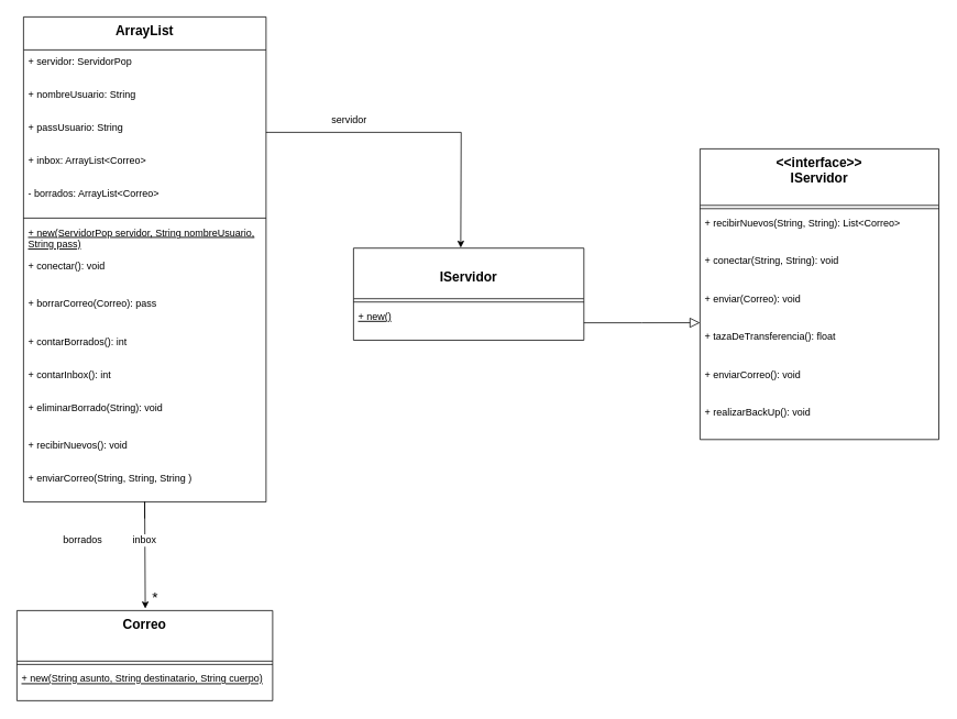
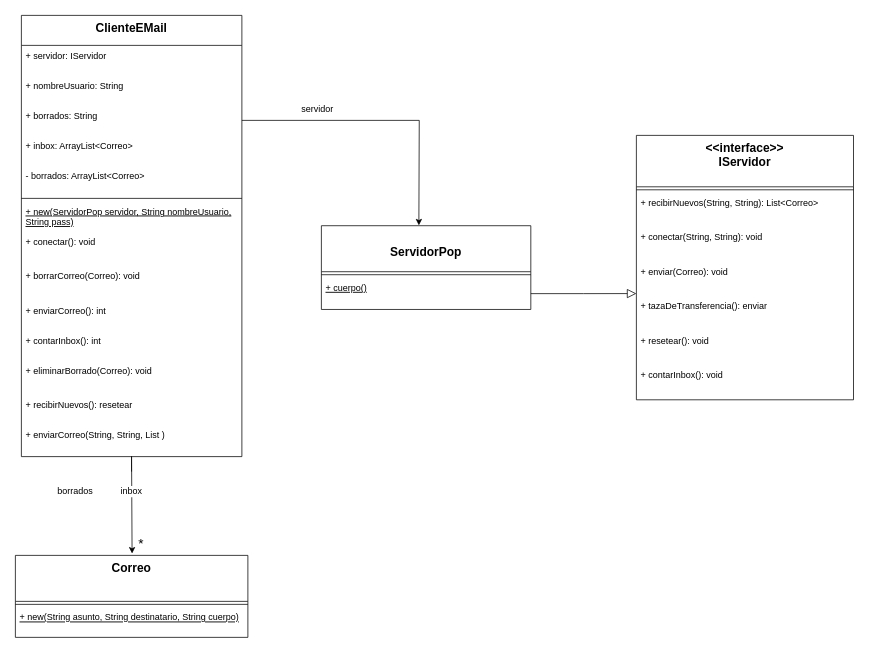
- <mxCell id="2" value="ArrayList" style="swimlane;fontStyle=1;align=center;verticalAlign=top;childLayout=stackLayout;horizontal=1;startSize=40;horizontalStack=0;resizeParent=1;resizeParentMax=0;resizeLast=0;collapsible=0;marginBottom=0;fontSize=16;" parent="1" vertex="1"><mxGeometry x="28" y="20" width="294" height="588.33" as="geometry" /></mxCell>
+ <mxCell id="2" value="ClienteEMail" style="swimlane;fontStyle=1;align=center;verticalAlign=top;childLayout=stackLayout;horizontal=1;startSize=40;horizontalStack=0;resizeParent=1;resizeParentMax=0;resizeLast=0;collapsible=0;marginBottom=0;fontSize=16;" parent="1" vertex="1"><mxGeometry x="28" y="20" width="294" height="588.33" as="geometry" /></mxCell>
- <mxCell id="3" value="+ servidor: ServidorPop" style="text;strokeColor=none;fillColor=none;align=left;verticalAlign=top;spacingLeft=4;spacingRight=4;overflow=hidden;rotatable=0;points=[[0,0.5],[1,0.5]];portConstraint=eastwest;" parent="2" vertex="1"><mxGeometry y="40" width="294" height="40" as="geometry" /></mxCell>
+ <mxCell id="3" value="+ servidor: IServidor" style="text;strokeColor=none;fillColor=none;align=left;verticalAlign=top;spacingLeft=4;spacingRight=4;overflow=hidden;rotatable=0;points=[[0,0.5],[1,0.5]];portConstraint=eastwest;" parent="2" vertex="1"><mxGeometry y="40" width="294" height="40" as="geometry" /></mxCell>
- <mxCell id="6" value="+ passUsuario: String" style="text;strokeColor=none;fillColor=none;align=left;verticalAlign=top;spacingLeft=4;spacingRight=4;overflow=hidden;rotatable=0;points=[[0,0.5],[1,0.5]];portConstraint=eastwest;" vertex="1" parent="2"><mxGeometry y="120" width="294" height="40" as="geometry" /></mxCell>
+ <mxCell id="6" value="+ borrados: String" style="text;strokeColor=none;fillColor=none;align=left;verticalAlign=top;spacingLeft=4;spacingRight=4;overflow=hidden;rotatable=0;points=[[0,0.5],[1,0.5]];portConstraint=eastwest;" vertex="1" parent="2"><mxGeometry y="120" width="294" height="40" as="geometry" /></mxCell>
- <mxCell id="26" value="&#10;IServidor" style="swimlane;fontStyle=1;align=center;verticalAlign=top;childLayout=stackLayout;horizontal=1;startSize=61.333;horizontalStack=0;resizeParent=1;resizeParentMax=0;resizeLast=0;collapsible=0;marginBottom=0;fontSize=16;" parent="1" vertex="1"><mxGeometry x="428" y="300.45" width="279.25" height="111.663" as="geometry" /></mxCell>
+ <mxCell id="26" value="&#10;ServidorPop" style="swimlane;fontStyle=1;align=center;verticalAlign=top;childLayout=stackLayout;horizontal=1;startSize=61.333;horizontalStack=0;resizeParent=1;resizeParentMax=0;resizeLast=0;collapsible=0;marginBottom=0;fontSize=16;" parent="1" vertex="1"><mxGeometry x="428" y="300.45" width="279.25" height="111.663" as="geometry" /></mxCell>
- <mxCell id="12" value="+ borrarCorreo(Correo): pass&#10;" style="text;strokeColor=none;fillColor=none;align=left;verticalAlign=top;spacingLeft=4;spacingRight=4;overflow=hidden;rotatable=0;points=[[0,0.5],[1,0.5]];portConstraint=eastwest;" vertex="1" parent="2"><mxGeometry y="334" width="294" height="46" as="geometry" /></mxCell>
+ <mxCell id="12" value="+ borrarCorreo(Correo): void&#10;" style="text;strokeColor=none;fillColor=none;align=left;verticalAlign=top;spacingLeft=4;spacingRight=4;overflow=hidden;rotatable=0;points=[[0,0.5],[1,0.5]];portConstraint=eastwest;" vertex="1" parent="2"><mxGeometry y="334" width="294" height="46" as="geometry" /></mxCell>
- <mxCell id="28" value="+ new()" style="text;strokeColor=none;fillColor=none;align=left;verticalAlign=top;spacingLeft=4;spacingRight=4;overflow=hidden;rotatable=0;points=[[0,0.5],[1,0.5]];portConstraint=eastwest;fontStyle=4" parent="26" vertex="1"><mxGeometry y="69.333" width="279.25" height="42.33" as="geometry" /></mxCell>
+ <mxCell id="28" value="+ cuerpo()" style="text;strokeColor=none;fillColor=none;align=left;verticalAlign=top;spacingLeft=4;spacingRight=4;overflow=hidden;rotatable=0;points=[[0,0.5],[1,0.5]];portConstraint=eastwest;fontStyle=4" parent="26" vertex="1"><mxGeometry y="69.333" width="279.25" height="42.33" as="geometry" /></mxCell>
- <mxCell id="23" value="+ tazaDeTransferencia(): float&#10;" style="text;strokeColor=none;fillColor=none;align=left;verticalAlign=top;spacingLeft=4;spacingRight=4;overflow=hidden;rotatable=0;points=[[0,0.5],[1,0.5]];portConstraint=eastwest;" vertex="1" parent="18"><mxGeometry y="214.571" width="289.5" height="46" as="geometry" /></mxCell>
+ <mxCell id="23" value="+ tazaDeTransferencia(): enviar&#10;" style="text;strokeColor=none;fillColor=none;align=left;verticalAlign=top;spacingLeft=4;spacingRight=4;overflow=hidden;rotatable=0;points=[[0,0.5],[1,0.5]];portConstraint=eastwest;" vertex="1" parent="18"><mxGeometry y="214.571" width="289.5" height="46" as="geometry" /></mxCell>
- <mxCell id="13" value="+ contarBorrados(): int" style="text;strokeColor=none;fillColor=none;align=left;verticalAlign=top;spacingLeft=4;spacingRight=4;overflow=hidden;rotatable=0;points=[[0,0.5],[1,0.5]];portConstraint=eastwest;" parent="2" vertex="1"><mxGeometry y="380" width="294" height="40" as="geometry" /></mxCell>
+ <mxCell id="13" value="+ enviarCorreo(): int" style="text;strokeColor=none;fillColor=none;align=left;verticalAlign=top;spacingLeft=4;spacingRight=4;overflow=hidden;rotatable=0;points=[[0,0.5],[1,0.5]];portConstraint=eastwest;" parent="2" vertex="1"><mxGeometry y="380" width="294" height="40" as="geometry" /></mxCell>
- <mxCell id="24" value="+ enviarCorreo(): void&#10;" style="text;strokeColor=none;fillColor=none;align=left;verticalAlign=top;spacingLeft=4;spacingRight=4;overflow=hidden;rotatable=0;points=[[0,0.5],[1,0.5]];portConstraint=eastwest;" vertex="1" parent="18"><mxGeometry y="260.571" width="289.5" height="46" as="geometry" /></mxCell>
+ <mxCell id="24" value="+ resetear(): void&#10;" style="text;strokeColor=none;fillColor=none;align=left;verticalAlign=top;spacingLeft=4;spacingRight=4;overflow=hidden;rotatable=0;points=[[0,0.5],[1,0.5]];portConstraint=eastwest;" vertex="1" parent="18"><mxGeometry y="260.571" width="289.5" height="46" as="geometry" /></mxCell>
- <mxCell id="15" value="+ eliminarBorrado(String): void&#10;" style="text;strokeColor=none;fillColor=none;align=left;verticalAlign=top;spacingLeft=4;spacingRight=4;overflow=hidden;rotatable=0;points=[[0,0.5],[1,0.5]];portConstraint=eastwest;" vertex="1" parent="2"><mxGeometry y="460" width="294" height="46" as="geometry" /></mxCell>
+ <mxCell id="15" value="+ eliminarBorrado(Correo): void&#10;" style="text;strokeColor=none;fillColor=none;align=left;verticalAlign=top;spacingLeft=4;spacingRight=4;overflow=hidden;rotatable=0;points=[[0,0.5],[1,0.5]];portConstraint=eastwest;" vertex="1" parent="2"><mxGeometry y="460" width="294" height="46" as="geometry" /></mxCell>
- <mxCell id="25" value="+ realizarBackUp(): void&#10;" style="text;strokeColor=none;fillColor=none;align=left;verticalAlign=top;spacingLeft=4;spacingRight=4;overflow=hidden;rotatable=0;points=[[0,0.5],[1,0.5]];portConstraint=eastwest;" vertex="1" parent="18"><mxGeometry y="306.571" width="289.5" height="46" as="geometry" /></mxCell>
+ <mxCell id="25" value="+ contarInbox(): void&#10;" style="text;strokeColor=none;fillColor=none;align=left;verticalAlign=top;spacingLeft=4;spacingRight=4;overflow=hidden;rotatable=0;points=[[0,0.5],[1,0.5]];portConstraint=eastwest;" vertex="1" parent="18"><mxGeometry y="306.571" width="289.5" height="46" as="geometry" /></mxCell>
- <mxCell id="16" value="+ recibirNuevos(): void" style="text;strokeColor=none;fillColor=none;align=left;verticalAlign=top;spacingLeft=4;spacingRight=4;overflow=hidden;rotatable=0;points=[[0,0.5],[1,0.5]];portConstraint=eastwest;" parent="2" vertex="1"><mxGeometry y="506" width="294" height="40" as="geometry" /></mxCell>
+ <mxCell id="16" value="+ recibirNuevos(): resetear" style="text;strokeColor=none;fillColor=none;align=left;verticalAlign=top;spacingLeft=4;spacingRight=4;overflow=hidden;rotatable=0;points=[[0,0.5],[1,0.5]];portConstraint=eastwest;" parent="2" vertex="1"><mxGeometry y="506" width="294" height="40" as="geometry" /></mxCell>
- <mxCell id="17" value="+ enviarCorreo(String, String, String )" style="text;strokeColor=none;fillColor=none;align=left;verticalAlign=top;spacingLeft=4;spacingRight=4;overflow=hidden;rotatable=0;points=[[0,0.5],[1,0.5]];portConstraint=eastwest;fontStyle=0" vertex="1" parent="2"><mxGeometry y="546" width="294" height="42.33" as="geometry" /></mxCell>
+ <mxCell id="17" value="+ enviarCorreo(String, String, List )" style="text;strokeColor=none;fillColor=none;align=left;verticalAlign=top;spacingLeft=4;spacingRight=4;overflow=hidden;rotatable=0;points=[[0,0.5],[1,0.5]];portConstraint=eastwest;fontStyle=0" vertex="1" parent="2"><mxGeometry y="546" width="294" height="42.33" as="geometry" /></mxCell>
